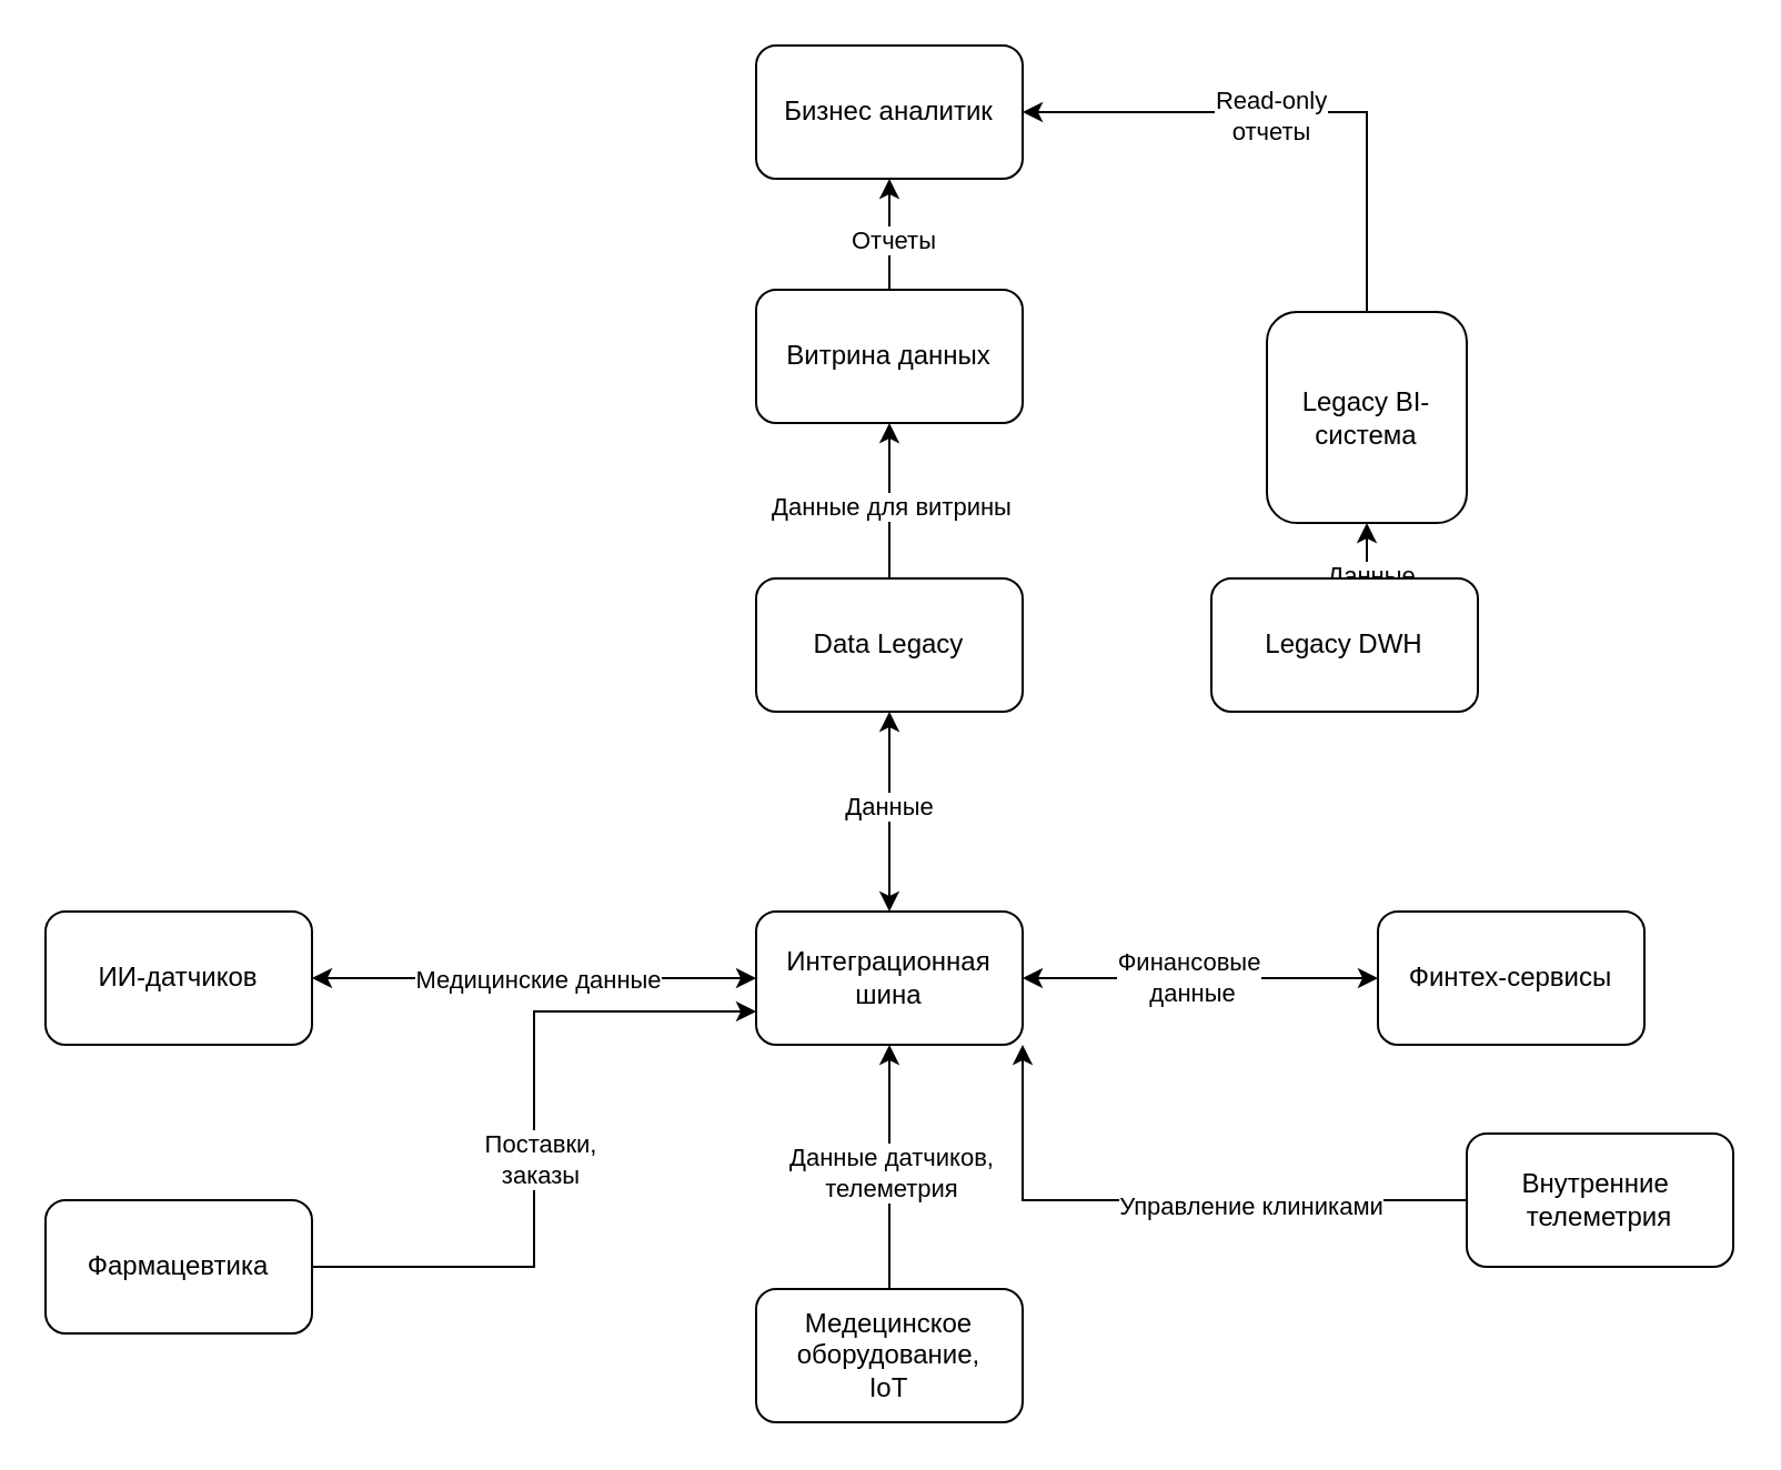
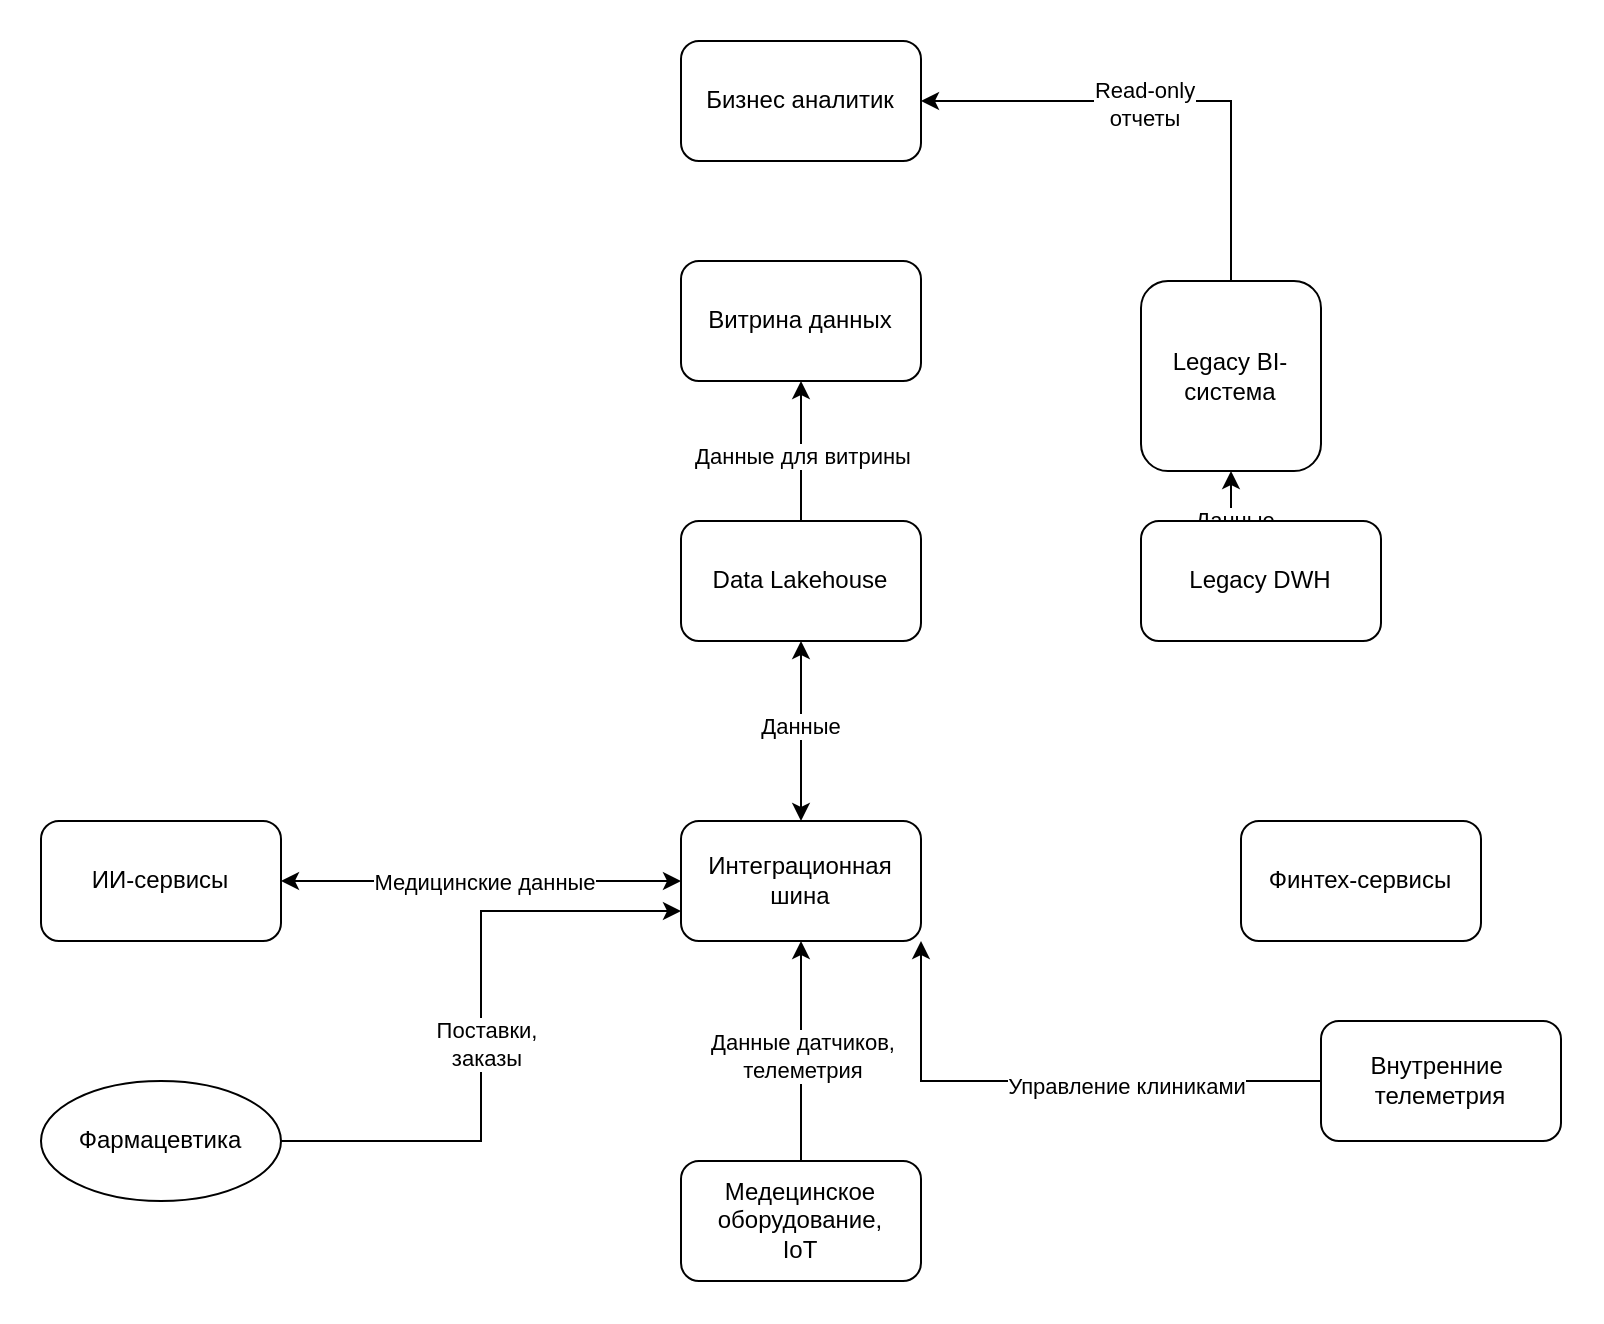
- <mxCell id="2" style="edgeStyle=orthogonalEdgeStyle;rounded=0;orthogonalLoop=1;jettySize=auto;html=1;exitX=0.5;exitY=1;exitDx=0;exitDy=0;startArrow=classic;startFill=1;endArrow=none;endFill=0;" edge="1" parent="1" source="4" target="25"><mxGeometry relative="1" as="geometry" /></mxCell>
- <mxCell id="3" value="Отчеты" style="edgeLabel;html=1;align=center;verticalAlign=middle;resizable=0;points=[];" vertex="1" connectable="0" parent="2"><mxGeometry x="0.06" y="1" relative="1" as="geometry"><mxPoint as="offset" /></mxGeometry></mxCell>
- <mxCell id="24" value="Data Legacy" style="rounded=1;whiteSpace=wrap;html=1;" vertex="1" parent="1"><mxGeometry x="340" y="260" width="120" height="60" as="geometry" /></mxCell>
+ <mxCell id="24" value="Data Lakehouse" style="rounded=1;whiteSpace=wrap;html=1;" vertex="1" parent="1"><mxGeometry x="340" y="260" width="120" height="60" as="geometry" /></mxCell>
- <mxCell id="10" value="Legacy DWH" style="rounded=1;whiteSpace=wrap;html=1;" vertex="1" parent="1"><mxGeometry x="545" y="260" width="120" height="60" as="geometry" /></mxCell>
+ <mxCell id="10" value="Legacy DWH" style="rounded=1;whiteSpace=wrap;html=1;" vertex="1" parent="1"><mxGeometry x="570" y="260" width="120" height="60" as="geometry" /></mxCell>
- <mxCell id="15" value="ИИ-датчиков" style="rounded=1;whiteSpace=wrap;html=1;" vertex="1" parent="1"><mxGeometry x="20" y="410" width="120" height="60" as="geometry" /></mxCell>
+ <mxCell id="15" value="ИИ-сервисы" style="rounded=1;whiteSpace=wrap;html=1;" vertex="1" parent="1"><mxGeometry x="20" y="410" width="120" height="60" as="geometry" /></mxCell>
- <mxCell id="26" value="" style="endArrow=classic;startArrow=classic;html=1;rounded=0;entryX=0;entryY=0.5;entryDx=0;entryDy=0;exitX=1;exitY=0.5;exitDx=0;exitDy=0;" edge="1" parent="1" source="13" target="14"><mxGeometry width="50" height="50" relative="1" as="geometry"><mxPoint x="530" y="490" as="sourcePoint" /><mxPoint x="580" y="440" as="targetPoint" /></mxGeometry></mxCell>
- <mxCell id="27" value="&lt;div&gt;Финансовые&lt;/div&gt;&lt;div&gt;&amp;nbsp;данные&lt;/div&gt;" style="edgeLabel;html=1;align=center;verticalAlign=middle;resizable=0;points=[];" vertex="1" connectable="0" parent="26"><mxGeometry x="-0.07" y="1" relative="1" as="geometry"><mxPoint as="offset" /></mxGeometry></mxCell>
- <mxCell id="21" value="Фармацевтика" style="rounded=1;whiteSpace=wrap;html=1;" vertex="1" parent="1"><mxGeometry x="20" y="540" width="120" height="60" as="geometry" /></mxCell>
+ <mxCell id="21" value="Фармацевтика" style="ellipse;whiteSpace=wrap;html=1;" vertex="1" parent="1"><mxGeometry x="20" y="540" width="120" height="60" as="geometry" /></mxCell>
